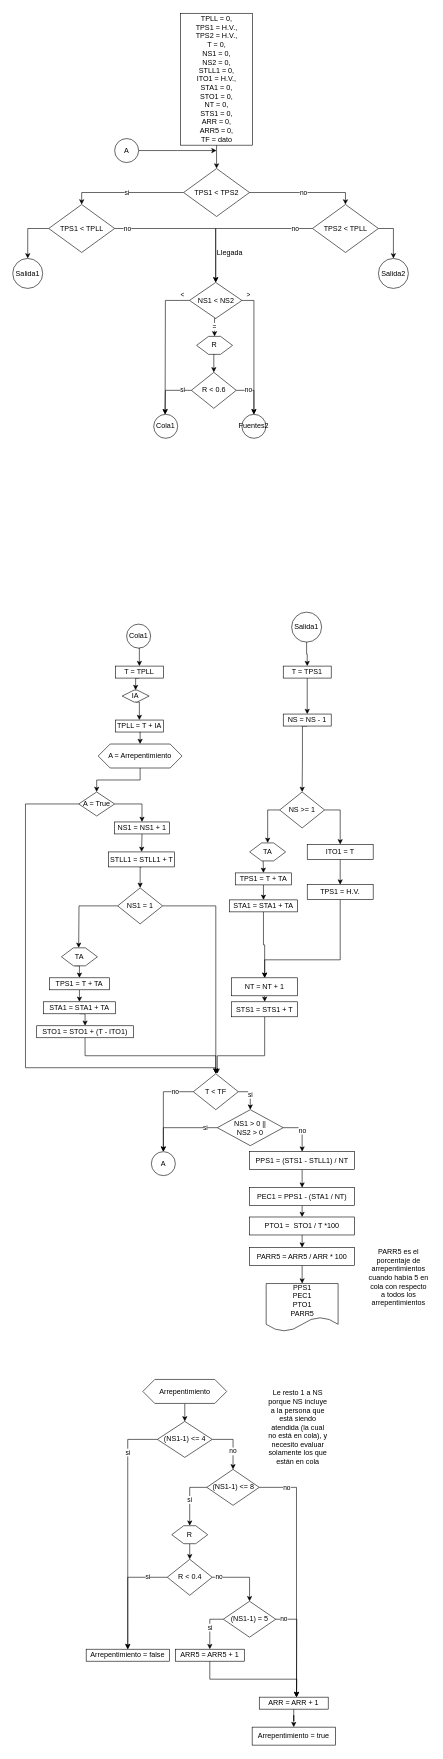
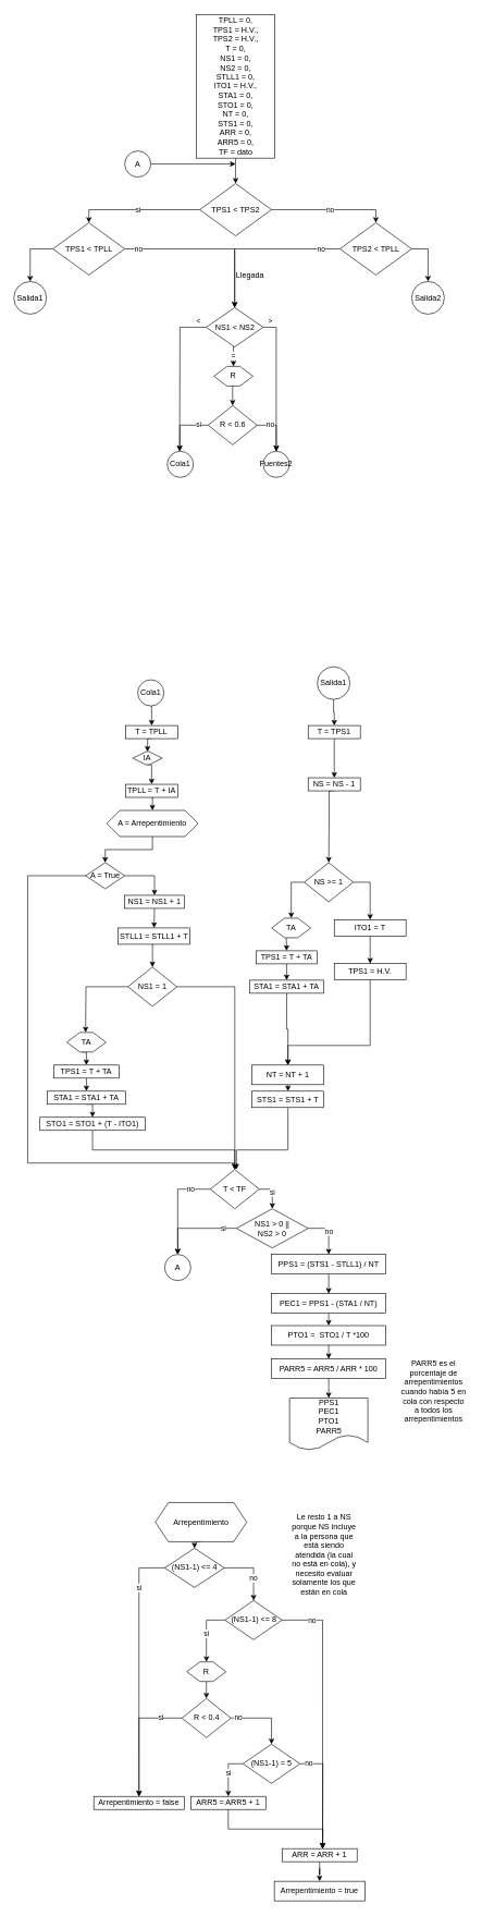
- <mxCell id="73" value="Arrepentimiento" style="shape=hexagon;perimeter=hexagonPerimeter2;whiteSpace=wrap;html=1;fixedSize=1;" parent="1" vertex="1"><mxGeometry x="237.75" y="2299" width="140" height="40" as="geometry" /></mxCell>
+ <mxCell id="73" value="Arrepentimiento" style="shape=hexagon;perimeter=hexagonPerimeter2;whiteSpace=wrap;html=1;fixedSize=1;" parent="1" vertex="1"><mxGeometry x="237.75" y="2299" width="140" height="60" as="geometry" /></mxCell>
- <mxCell id="78" value="(NS1-1) &amp;lt;= 4" style="rhombus;whiteSpace=wrap;html=1;" parent="1" vertex="1"><mxGeometry x="262" y="2369" width="91.5" height="60" as="geometry" /></mxCell>
+ <mxCell id="78" value="(NS1-1) &amp;lt;= 4" style="rhombus;whiteSpace=wrap;html=1;" parent="1" vertex="1"><mxGeometry x="252" y="2369" width="91.5" height="60" as="geometry" /></mxCell>
